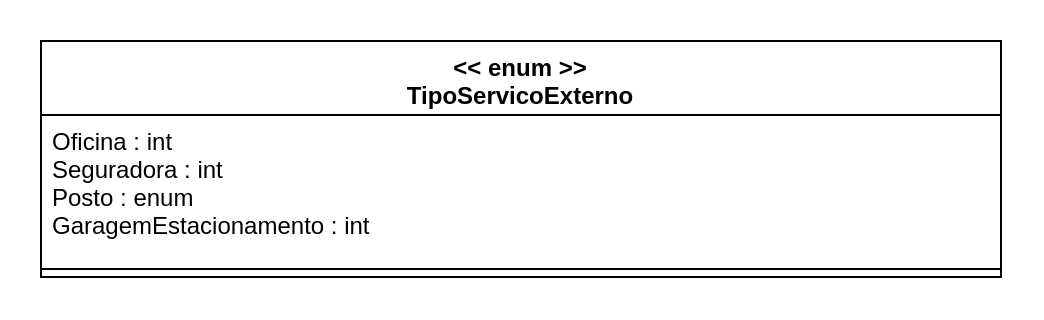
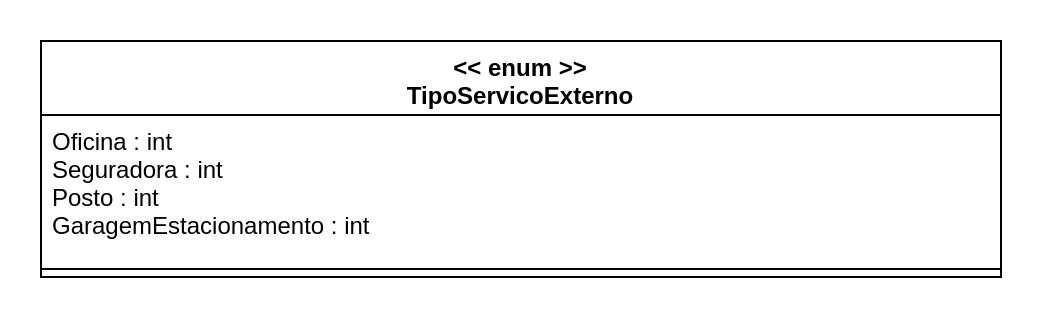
- <mxCell id="3" value="Oficina : int&#10;Seguradora : int&#10;Posto : enum&#10;GaragemEstacionamento : int" style="text;strokeColor=none;fillColor=none;align=left;verticalAlign=top;spacingLeft=4;spacingRight=4;overflow=hidden;rotatable=0;points=[[0,0.5],[1,0.5]];portConstraint=eastwest;" vertex="1" parent="2"><mxGeometry y="37" width="480" height="73" as="geometry" /></mxCell>
+ <mxCell id="3" value="Oficina : int&#10;Seguradora : int&#10;Posto : int&#10;GaragemEstacionamento : int" style="text;strokeColor=none;fillColor=none;align=left;verticalAlign=top;spacingLeft=4;spacingRight=4;overflow=hidden;rotatable=0;points=[[0,0.5],[1,0.5]];portConstraint=eastwest;" vertex="1" parent="2"><mxGeometry y="37" width="480" height="73" as="geometry" /></mxCell>
